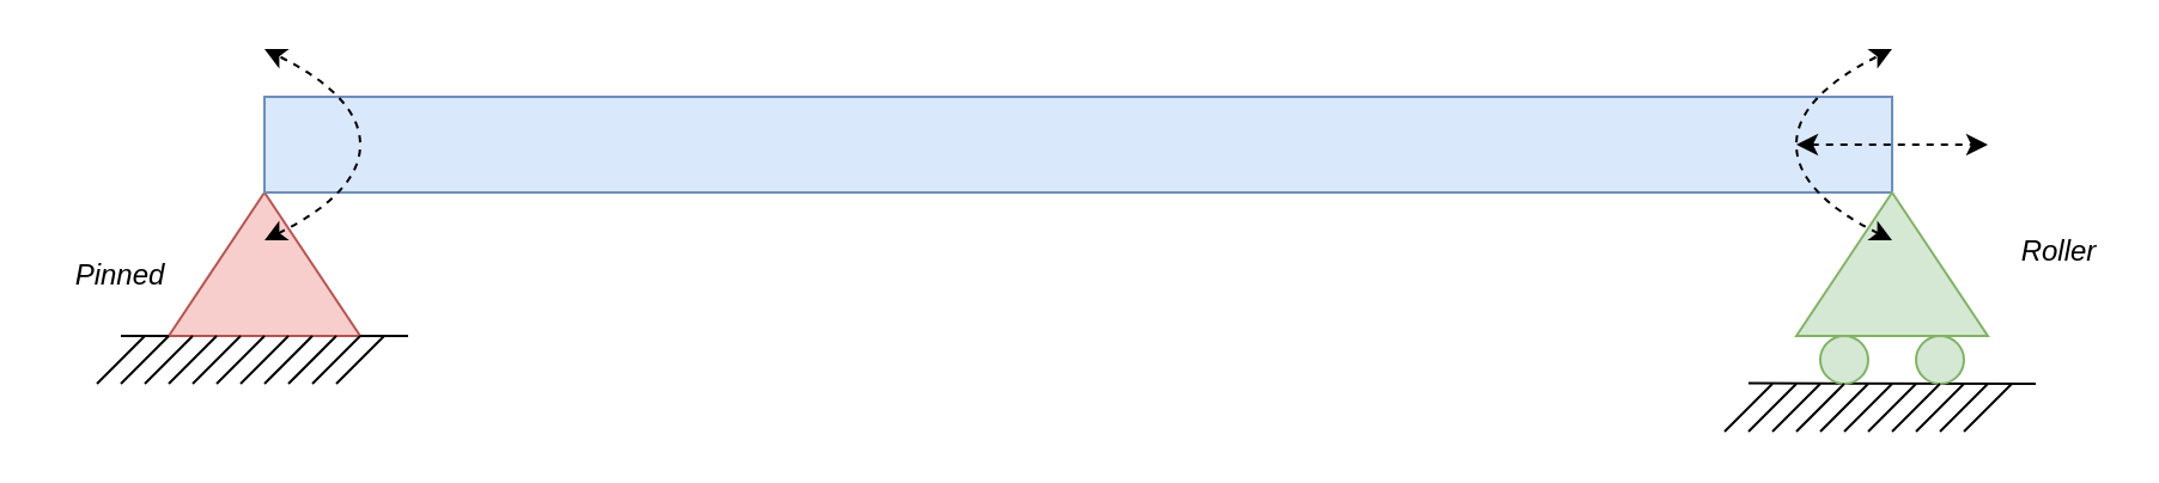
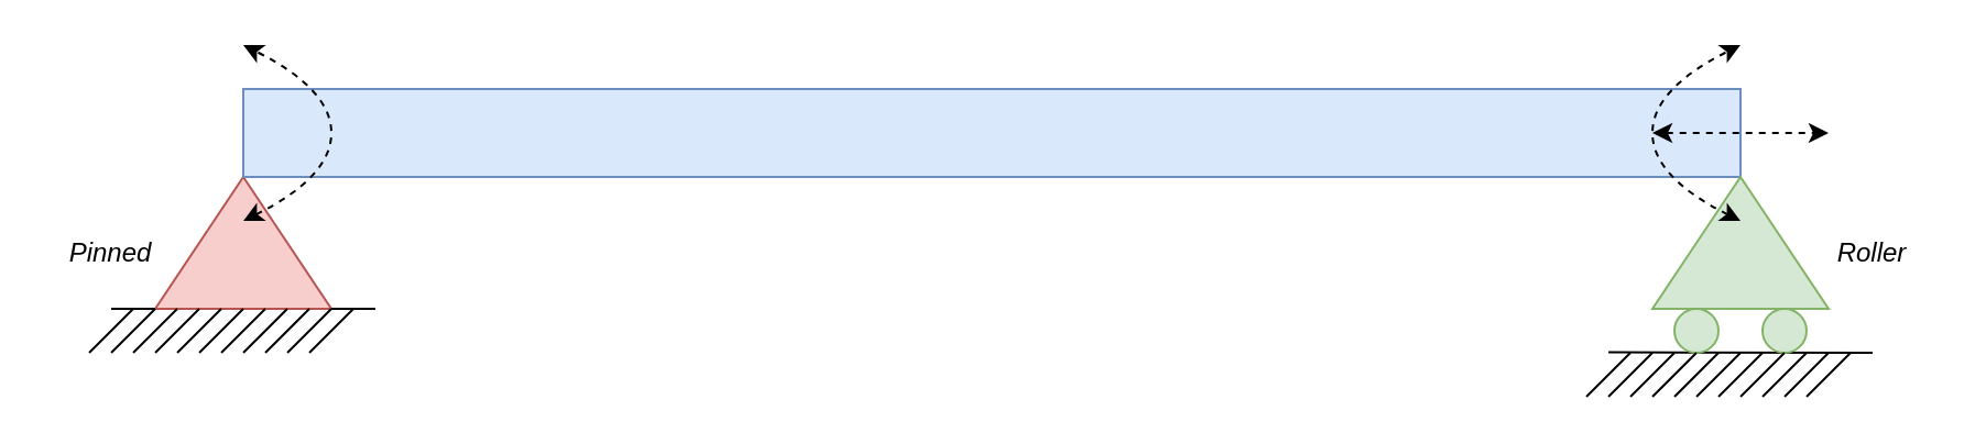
- <mxCell id="33" value="Roller" style="text;html=1;strokeColor=none;fillColor=none;align=center;verticalAlign=middle;whiteSpace=wrap;rounded=0;fontStyle=2" parent="1" vertex="1"><mxGeometry x="830" y="90" width="60" height="30" as="geometry" /></mxCell>
+ <mxCell id="33" value="Roller" style="text;html=1;strokeColor=none;fillColor=none;align=center;verticalAlign=middle;whiteSpace=wrap;rounded=0;fontStyle=2" parent="1" vertex="1"><mxGeometry x="820" y="100" width="60" height="30" as="geometry" /></mxCell>
